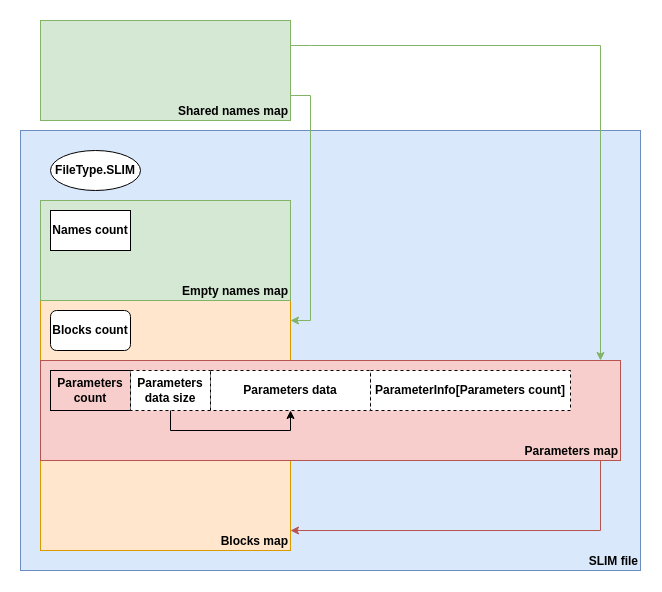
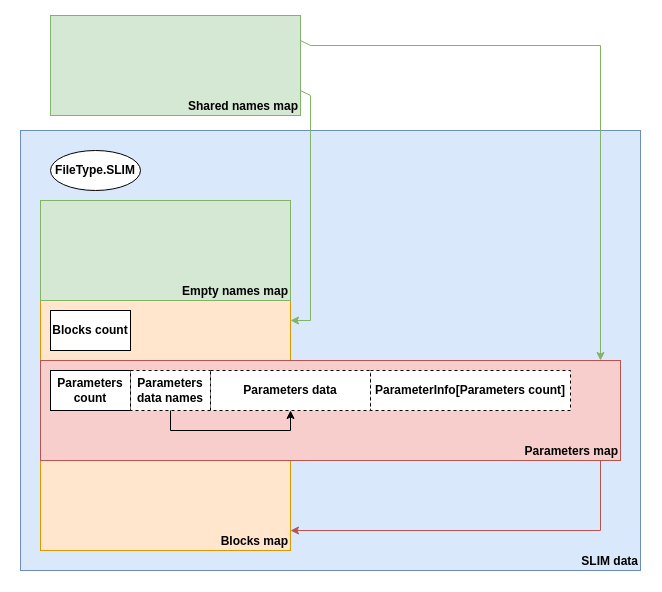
- <mxCell id="15" value="&lt;b&gt;Shared names map&lt;/b&gt;" style="rounded=0;whiteSpace=wrap;html=1;fillColor=#d5e8d4;strokeColor=#82b366;align=right;verticalAlign=bottom;" vertex="1" parent="1"><mxGeometry x="40" y="20" width="250" height="100" as="geometry" /></mxCell>
+ <mxCell id="15" value="&lt;b&gt;Shared names map&lt;/b&gt;" style="rounded=0;whiteSpace=wrap;html=1;fillColor=#d5e8d4;strokeColor=#82b366;align=right;verticalAlign=bottom;" vertex="1" parent="1"><mxGeometry x="50" y="15" width="250" height="100" as="geometry" /></mxCell>
- <mxCell id="7" value="&lt;b&gt;Names count&lt;/b&gt;" style="whiteSpace=wrap;html=1;align=center;" vertex="1" parent="1"><mxGeometry x="50" y="210" width="80" height="40" as="geometry" /></mxCell>
- <mxCell id="8" value="&lt;b&gt;Blocks count&lt;/b&gt;" style="whiteSpace=wrap;html=1;align=center;rounded=1;" vertex="1" parent="1"><mxGeometry x="50" y="310" width="80" height="40" as="geometry" /></mxCell>
+ <mxCell id="8" value="&lt;b&gt;Blocks count&lt;/b&gt;" style="whiteSpace=wrap;html=1;align=center;" vertex="1" parent="1"><mxGeometry x="50" y="310" width="80" height="40" as="geometry" /></mxCell>
- <mxCell id="9" value="&lt;b&gt;Parameters count&lt;/b&gt;" style="whiteSpace=wrap;html=1;align=center;fillColor=#f8cecc;" vertex="1" parent="1"><mxGeometry x="50" y="370" width="80" height="40" as="geometry" /></mxCell>
+ <mxCell id="9" value="&lt;b&gt;Parameters count&lt;/b&gt;" style="whiteSpace=wrap;html=1;align=center;" vertex="1" parent="1"><mxGeometry x="50" y="370" width="80" height="40" as="geometry" /></mxCell>
- <mxCell id="10" value="&lt;b&gt;Parameters data size&lt;/b&gt;" style="whiteSpace=wrap;html=1;align=center;dashed=1;" vertex="1" parent="1"><mxGeometry x="130" y="370" width="80" height="40" as="geometry" /></mxCell>
+ <mxCell id="10" value="&lt;b&gt;Parameters data names&lt;/b&gt;" style="whiteSpace=wrap;html=1;align=center;dashed=1;" vertex="1" parent="1"><mxGeometry x="130" y="370" width="80" height="40" as="geometry" /></mxCell>
- <mxCell id="2" value="SLIM file" style="rounded=0;whiteSpace=wrap;html=1;fillColor=#dae8fc;strokeColor=#6c8ebf;fontStyle=1;align=right;verticalAlign=bottom;glass=0;fillOpacity=100;strokeOpacity=100;connectable=0;" vertex="1" parent="1"><mxGeometry x="20" y="130" width="620" height="440" as="geometry" /></mxCell>
+ <mxCell id="2" value="SLIM data" style="rounded=0;whiteSpace=wrap;html=1;fillColor=#dae8fc;strokeColor=#6c8ebf;fontStyle=1;align=right;verticalAlign=bottom;glass=0;fillOpacity=100;strokeOpacity=100;connectable=0;" vertex="1" parent="1"><mxGeometry x="20" y="130" width="620" height="440" as="geometry" /></mxCell>
